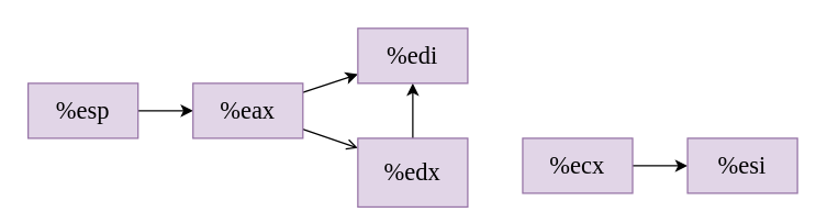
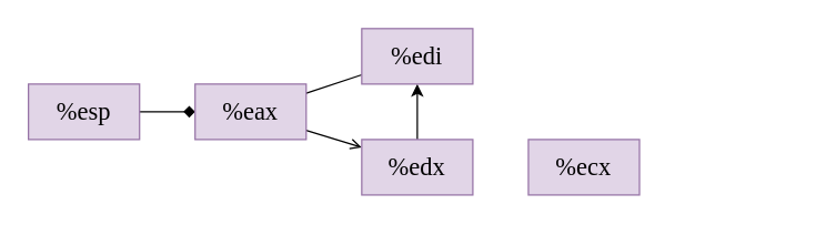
- <mxCell id="4" value="" style="edgeStyle=none;html=1;fontFamily=JetBrains Mono;fontSize=18;" edge="1" parent="1" source="6" target="12"><mxGeometry relative="1" as="geometry" /></mxCell>
+ <mxCell id="4" value="" style="edgeStyle=none;html=1;fontFamily=JetBrains Mono;fontSize=18;endArrow=none;" edge="1" parent="1" source="6" target="12"><mxGeometry relative="1" as="geometry" /></mxCell>
- <mxCell id="2" value="" style="edgeStyle=none;html=1;fontFamily=JetBrains Mono;fontSize=18;" edge="1" parent="1" source="3" target="6"><mxGeometry relative="1" as="geometry" /></mxCell>
+ <mxCell id="2" value="" style="edgeStyle=none;html=1;fontFamily=JetBrains Mono;fontSize=18;endArrow=diamond;" edge="1" parent="1" source="3" target="6"><mxGeometry relative="1" as="geometry" /></mxCell>
- <mxCell id="9" value="" style="edgeStyle=none;html=1;fontFamily=JetBrains Mono;fontSize=18;" edge="1" parent="1" source="10" target="11"><mxGeometry relative="1" as="geometry" /></mxCell>
- <mxCell id="11" value="%esi" style="rounded=0;whiteSpace=wrap;html=1;fontSize=18;fontFamily=JetBrains Mono;fillColor=#e1d5e7;strokeColor=#9673a6;" vertex="1" parent="1"><mxGeometry x="500" y="100" width="80" height="40" as="geometry" /></mxCell>
- <mxCell id="8" value="%edx" style="rounded=0;whiteSpace=wrap;html=1;fontSize=18;fontFamily=JetBrains Mono;fillColor=#e1d5e7;strokeColor=#9673a6;" vertex="1" parent="1"><mxGeometry x="260" y="100" width="80" height="50" as="geometry" /></mxCell>
+ <mxCell id="8" value="%edx" style="rounded=0;whiteSpace=wrap;html=1;fontSize=18;fontFamily=JetBrains Mono;fillColor=#e1d5e7;strokeColor=#9673a6;" vertex="1" parent="1"><mxGeometry x="260" y="100" width="80" height="40" as="geometry" /></mxCell>
